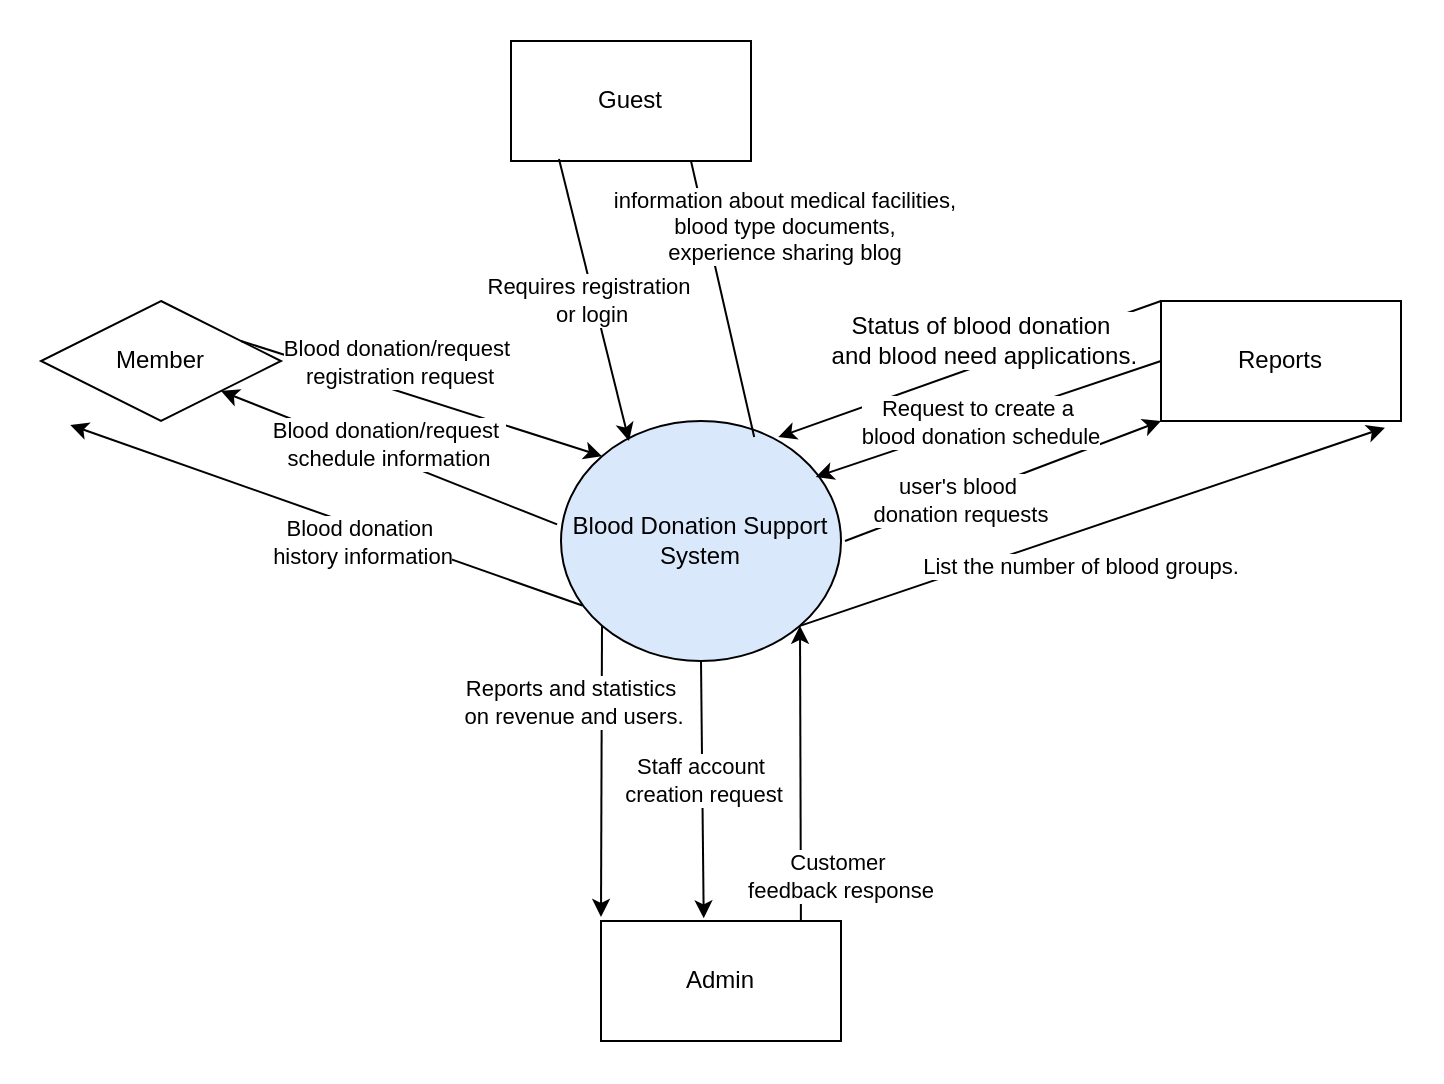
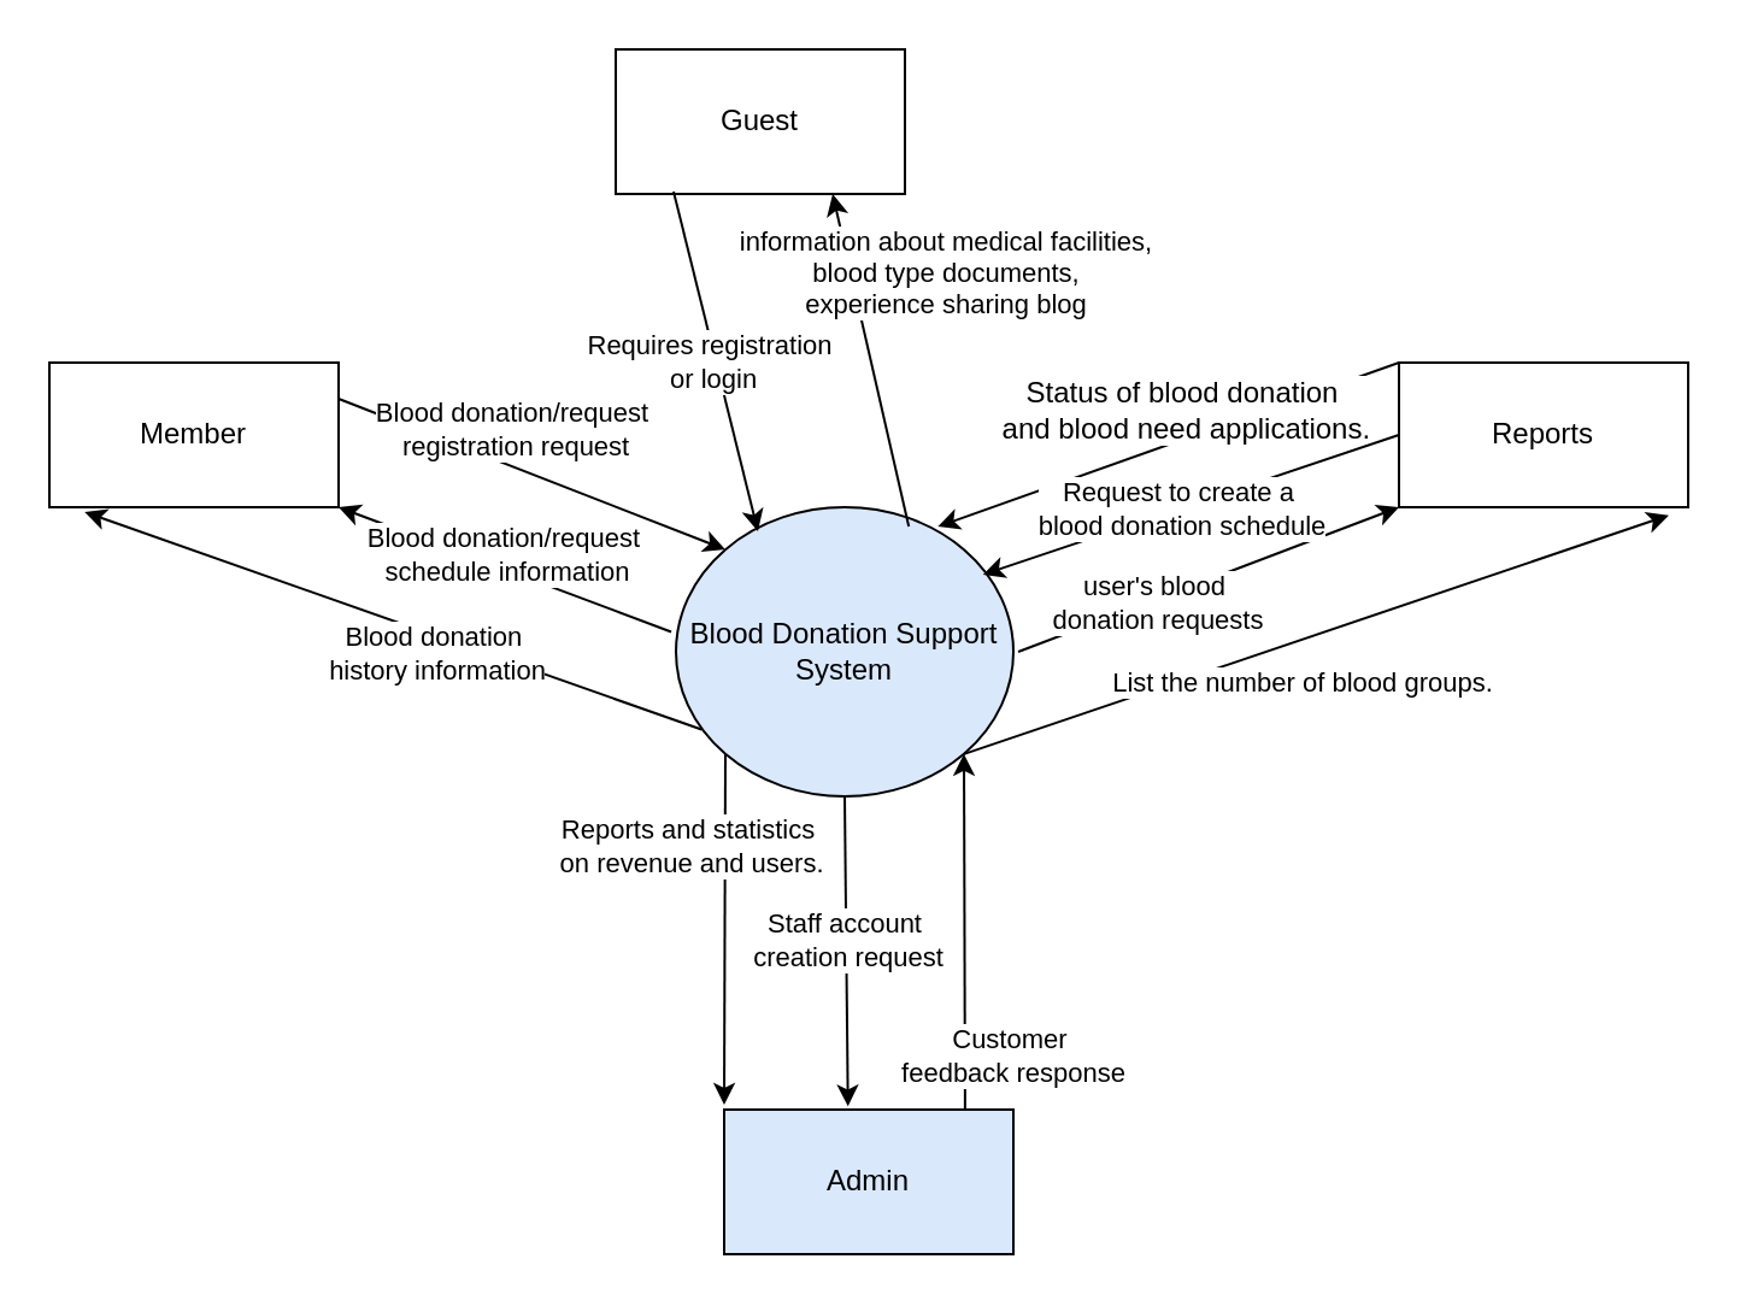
- <mxCell id="7" value="" style="endArrow=none;html=1;rounded=0;entryX=0.75;entryY=1;entryDx=0;entryDy=0;exitX=0.69;exitY=0.067;exitDx=0;exitDy=0;exitPerimeter=0;" parent="1" source="2" target="3" edge="1"><mxGeometry width="50" height="50" relative="1" as="geometry"><mxPoint x="382" y="213.36" as="sourcePoint" /><mxPoint x="385.4" y="80" as="targetPoint" /></mxGeometry></mxCell>
+ <mxCell id="7" value="" style="endArrow=classic;html=1;rounded=0;entryX=0.75;entryY=1;entryDx=0;entryDy=0;exitX=0.69;exitY=0.067;exitDx=0;exitDy=0;exitPerimeter=0;" parent="1" source="2" target="3" edge="1"><mxGeometry width="50" height="50" relative="1" as="geometry"><mxPoint x="382" y="213.36" as="sourcePoint" /><mxPoint x="385.4" y="80" as="targetPoint" /></mxGeometry></mxCell>
- <mxCell id="4" value="Member" style="rhombus;whiteSpace=wrap;html=1;" parent="1" vertex="1"><mxGeometry x="20" y="150" width="120" height="60" as="geometry" /></mxCell>
+ <mxCell id="4" value="Member" style="rounded=0;whiteSpace=wrap;html=1;" parent="1" vertex="1"><mxGeometry x="20" y="150" width="120" height="60" as="geometry" /></mxCell>
- <mxCell id="6" value="Admin" style="rounded=0;whiteSpace=wrap;html=1;" parent="1" vertex="1"><mxGeometry x="300" y="460" width="120" height="60" as="geometry" /></mxCell>
+ <mxCell id="6" value="Admin" style="rounded=0;whiteSpace=wrap;html=1;fillColor=#dae8fc;" parent="1" vertex="1"><mxGeometry x="300" y="460" width="120" height="60" as="geometry" /></mxCell>
